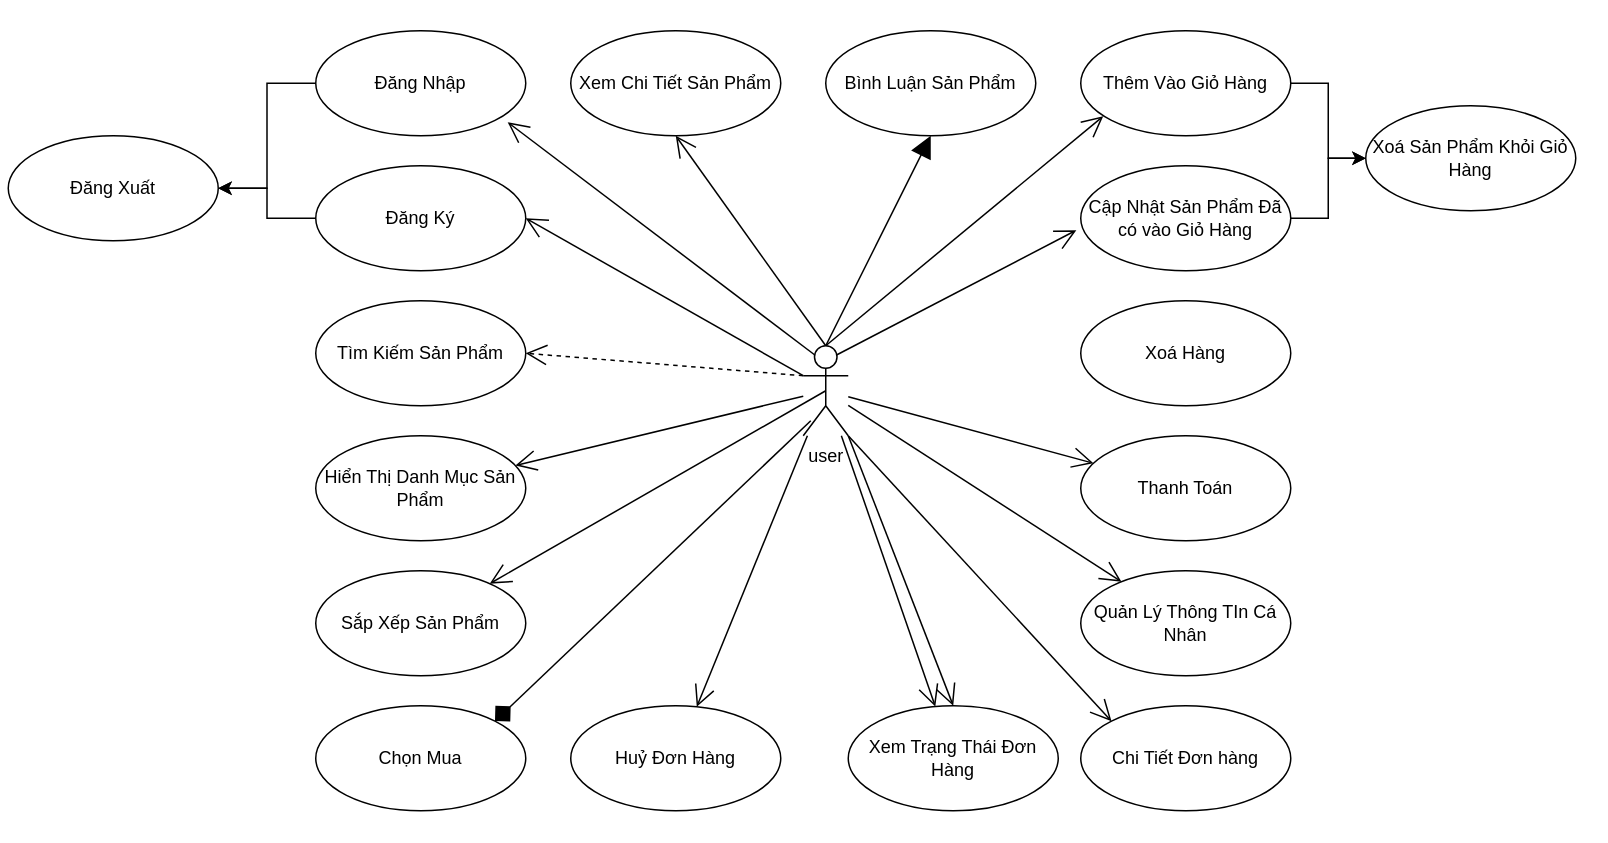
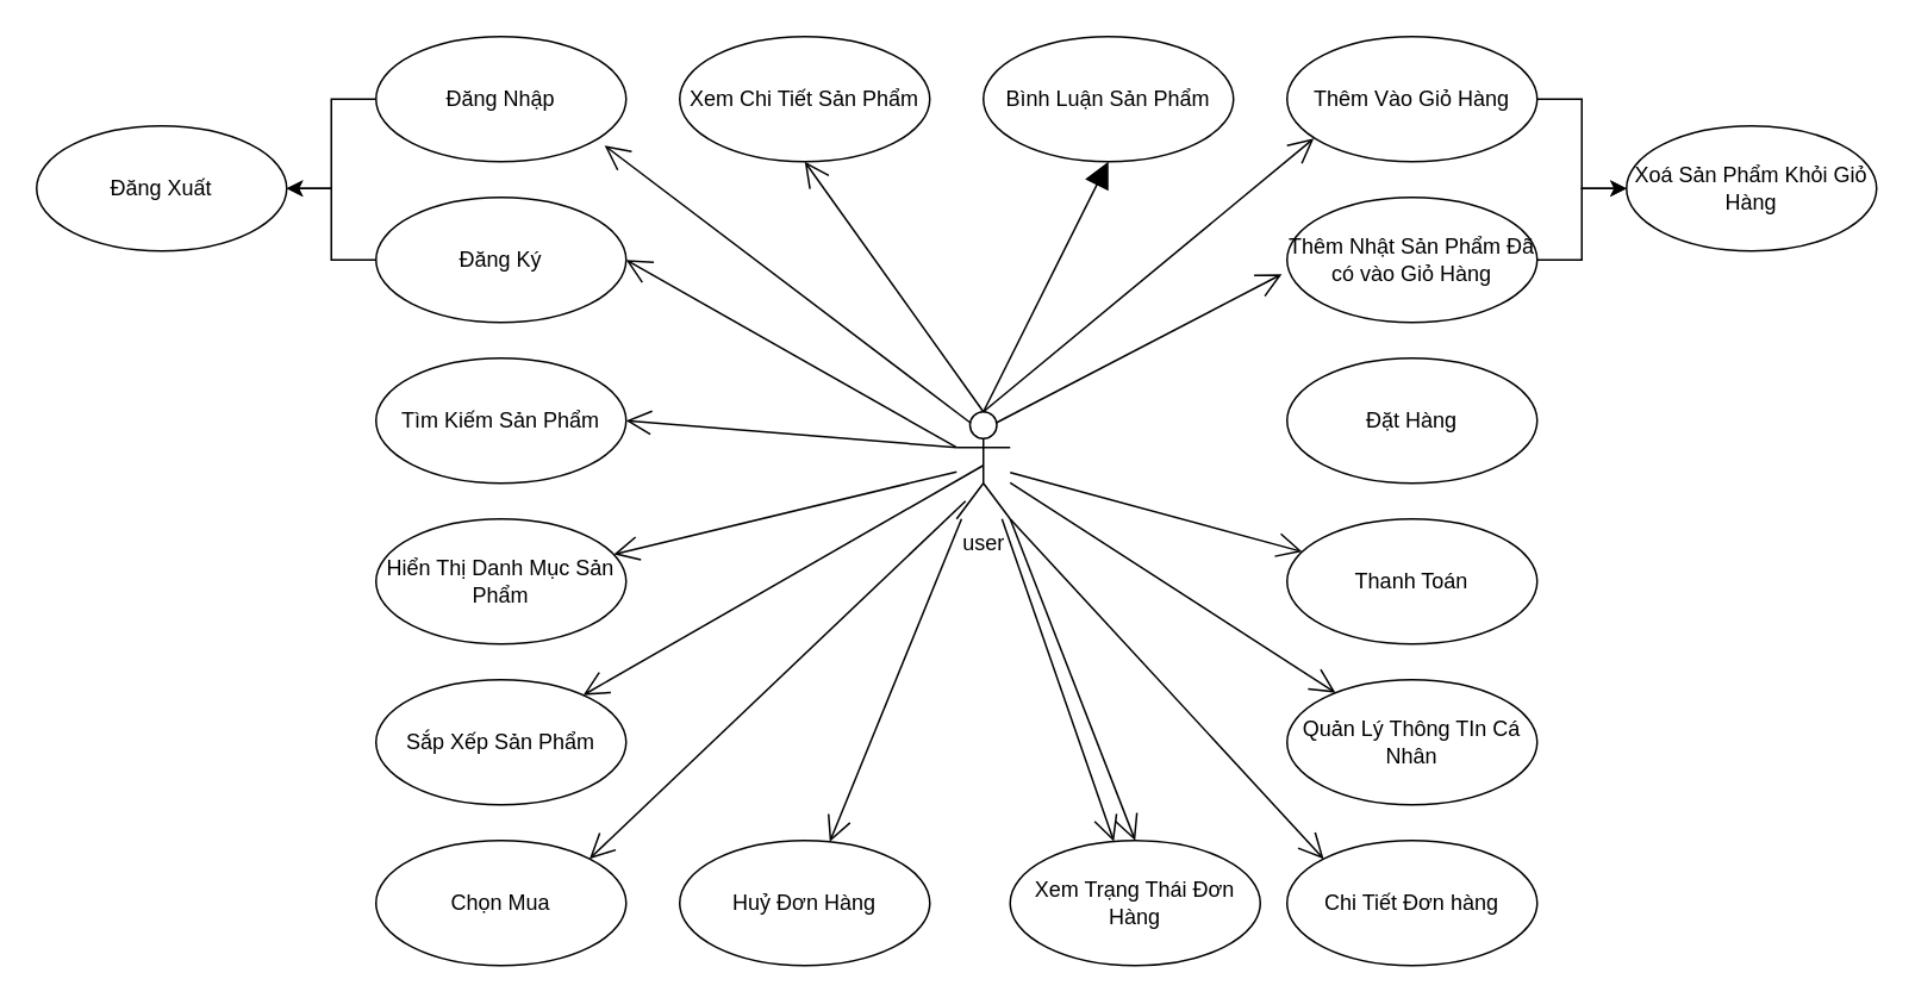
- <mxCell id="7" value="Đăng Xuất" style="ellipse;whiteSpace=wrap;html=1;" vertex="1" parent="1"><mxGeometry x="5" y="90" width="140" height="70" as="geometry" /></mxCell>
+ <mxCell id="7" value="Đăng Xuất" style="ellipse;whiteSpace=wrap;html=1;" vertex="1" parent="1"><mxGeometry x="20" y="70" width="140" height="70" as="geometry" /></mxCell>
- <mxCell id="17" value="Cập Nhật Sản Phẩm Đã có vào Giỏ Hàng" style="ellipse;whiteSpace=wrap;html=1;" vertex="1" parent="1"><mxGeometry x="720" y="110" width="140" height="70" as="geometry" /></mxCell>
+ <mxCell id="17" value="Thêm Nhật Sản Phẩm Đã có vào Giỏ Hàng" style="ellipse;whiteSpace=wrap;html=1;" vertex="1" parent="1"><mxGeometry x="720" y="110" width="140" height="70" as="geometry" /></mxCell>
- <mxCell id="19" value="Xoá Hàng" style="ellipse;whiteSpace=wrap;html=1;" vertex="1" parent="1"><mxGeometry x="720" y="200" width="140" height="70" as="geometry" /></mxCell>
+ <mxCell id="19" value="Đặt Hàng" style="ellipse;whiteSpace=wrap;html=1;" vertex="1" parent="1"><mxGeometry x="720" y="200" width="140" height="70" as="geometry" /></mxCell>
- <mxCell id="32" value="" style="endArrow=open;endFill=1;endSize=12;html=1;rounded=0;entryX=1;entryY=0.5;entryDx=0;entryDy=0;exitX=0;exitY=0.333;exitDx=0;exitDy=0;exitPerimeter=0;dashed=1;" edge="1" parent="1" source="2" target="8"><mxGeometry width="160" relative="1" as="geometry"><mxPoint x="545" y="260" as="sourcePoint" /><mxPoint x="360" y="155" as="targetPoint" /></mxGeometry></mxCell>
+ <mxCell id="32" value="" style="endArrow=open;endFill=1;endSize=12;html=1;rounded=0;entryX=1;entryY=0.5;entryDx=0;entryDy=0;exitX=0;exitY=0.333;exitDx=0;exitDy=0;exitPerimeter=0;" edge="1" parent="1" source="2" target="8"><mxGeometry width="160" relative="1" as="geometry"><mxPoint x="545" y="260" as="sourcePoint" /><mxPoint x="360" y="155" as="targetPoint" /></mxGeometry></mxCell>
- <mxCell id="35" value="" style="endArrow=diamond;endFill=1;endSize=12;html=1;rounded=0;exitX=0.167;exitY=0.833;exitDx=0;exitDy=0;exitPerimeter=0;entryX=1;entryY=0;entryDx=0;entryDy=0;" edge="1" parent="1" source="2" target="11"><mxGeometry width="160" relative="1" as="geometry"><mxPoint x="560" y="270" as="sourcePoint" /><mxPoint x="335.975" y="398.607" as="targetPoint" /></mxGeometry></mxCell>
+ <mxCell id="35" value="" style="endArrow=open;endFill=1;endSize=12;html=1;rounded=0;exitX=0.167;exitY=0.833;exitDx=0;exitDy=0;exitPerimeter=0;entryX=1;entryY=0;entryDx=0;entryDy=0;" edge="1" parent="1" source="2" target="11"><mxGeometry width="160" relative="1" as="geometry"><mxPoint x="560" y="270" as="sourcePoint" /><mxPoint x="335.975" y="398.607" as="targetPoint" /></mxGeometry></mxCell>
